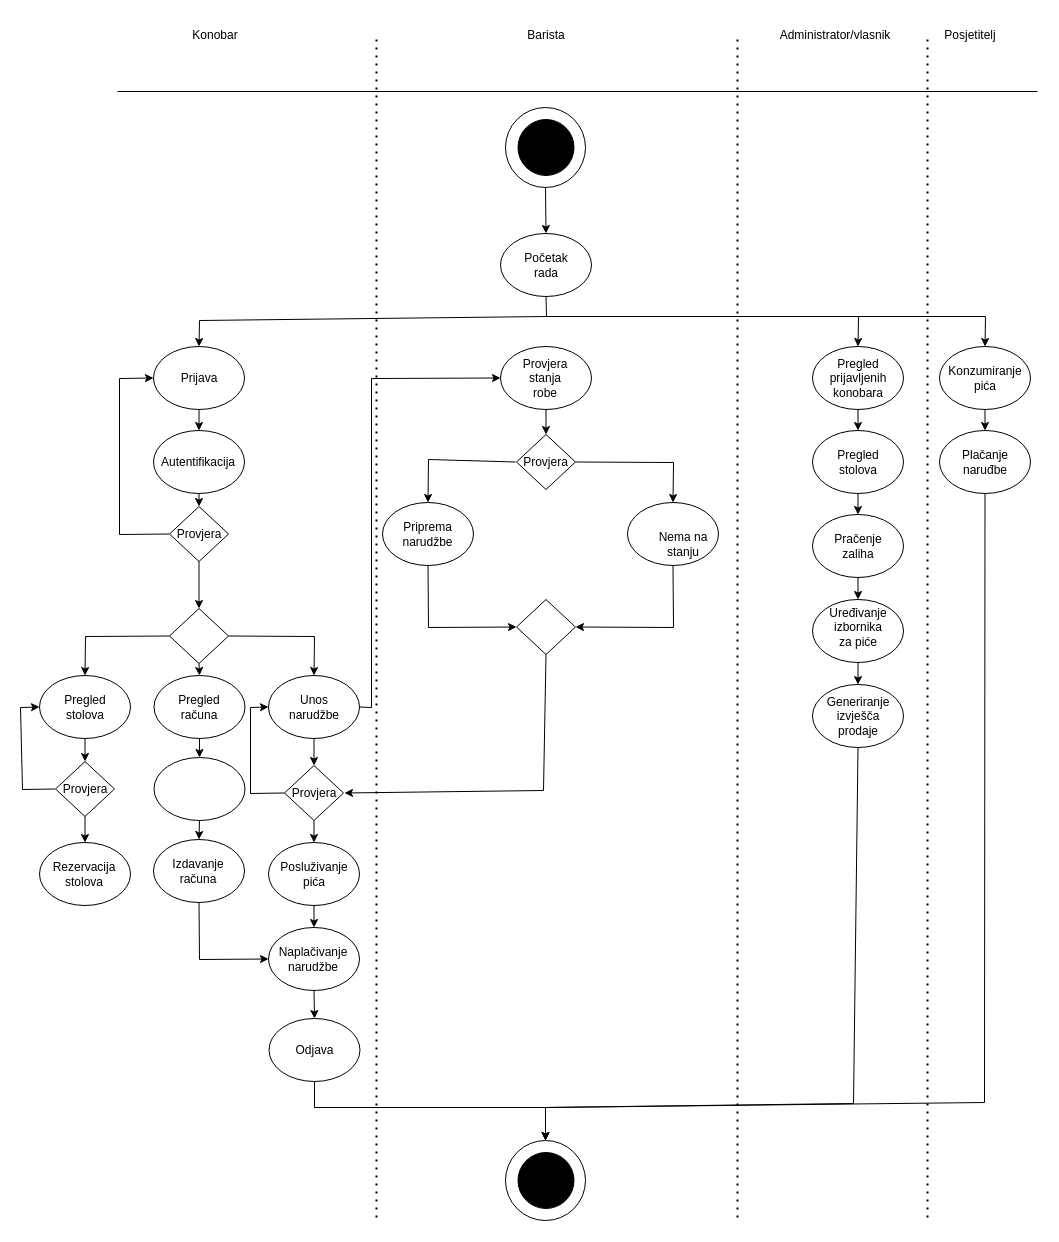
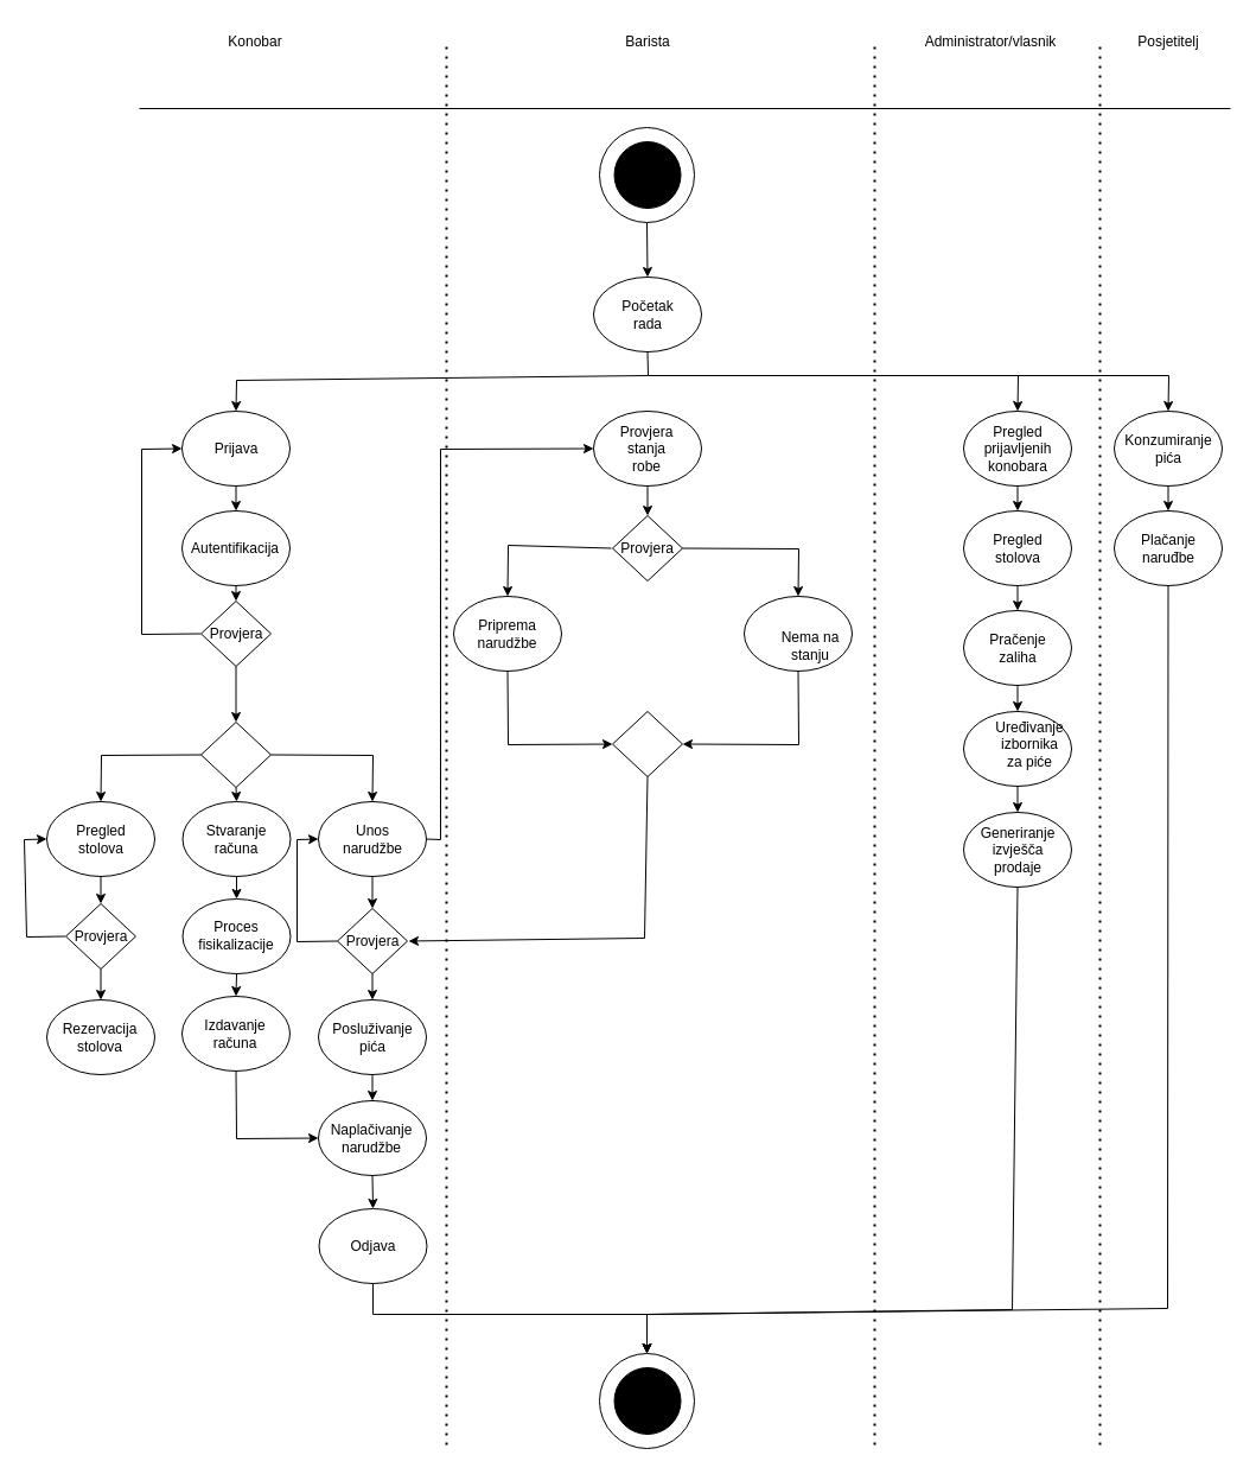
- <mxCell id="104" value="Posjetitelj" style="text;html=1;strokeColor=none;fillColor=none;align=center;verticalAlign=middle;whiteSpace=wrap;rounded=0;" vertex="1" parent="1"><mxGeometry x="939.5" y="20" width="60" height="30" as="geometry" /></mxCell>
+ <mxCell id="104" value="Posjetitelj" style="text;html=1;strokeColor=none;fillColor=none;align=center;verticalAlign=middle;whiteSpace=wrap;rounded=0;" vertex="1" parent="1"><mxGeometry x="954.5" y="20" width="60" height="30" as="geometry" /></mxCell>
- <mxCell id="75" value="Uređivanje izbornika za piće" style="text;html=1;strokeColor=none;fillColor=none;align=center;verticalAlign=middle;whiteSpace=wrap;rounded=0;" parent="1" vertex="1"><mxGeometry x="827.5" y="611.5" width="60" height="30" as="geometry" /></mxCell>
+ <mxCell id="75" value="Uređivanje izbornika za piće" style="text;html=1;strokeColor=none;fillColor=none;align=center;verticalAlign=middle;whiteSpace=wrap;rounded=0;" parent="1" vertex="1"><mxGeometry x="837.5" y="611.5" width="60" height="30" as="geometry" /></mxCell>
- <mxCell id="38" value="Pregled računa" style="text;html=1;strokeColor=none;fillColor=none;align=center;verticalAlign=middle;whiteSpace=wrap;rounded=0;" parent="1" vertex="1"><mxGeometry x="169" y="691.5" width="60" height="30" as="geometry" /></mxCell>
+ <mxCell id="38" value="Stvaranje računa" style="text;html=1;strokeColor=none;fillColor=none;align=center;verticalAlign=middle;whiteSpace=wrap;rounded=0;" parent="1" vertex="1"><mxGeometry x="169" y="691.5" width="60" height="30" as="geometry" /></mxCell>
+ <mxCell id="39" value="Proces fisikalizacije" style="text;html=1;strokeColor=none;fillColor=none;align=center;verticalAlign=middle;whiteSpace=wrap;rounded=0;" parent="1" vertex="1"><mxGeometry x="169" y="773" width="60" height="30" as="geometry" /></mxCell>
